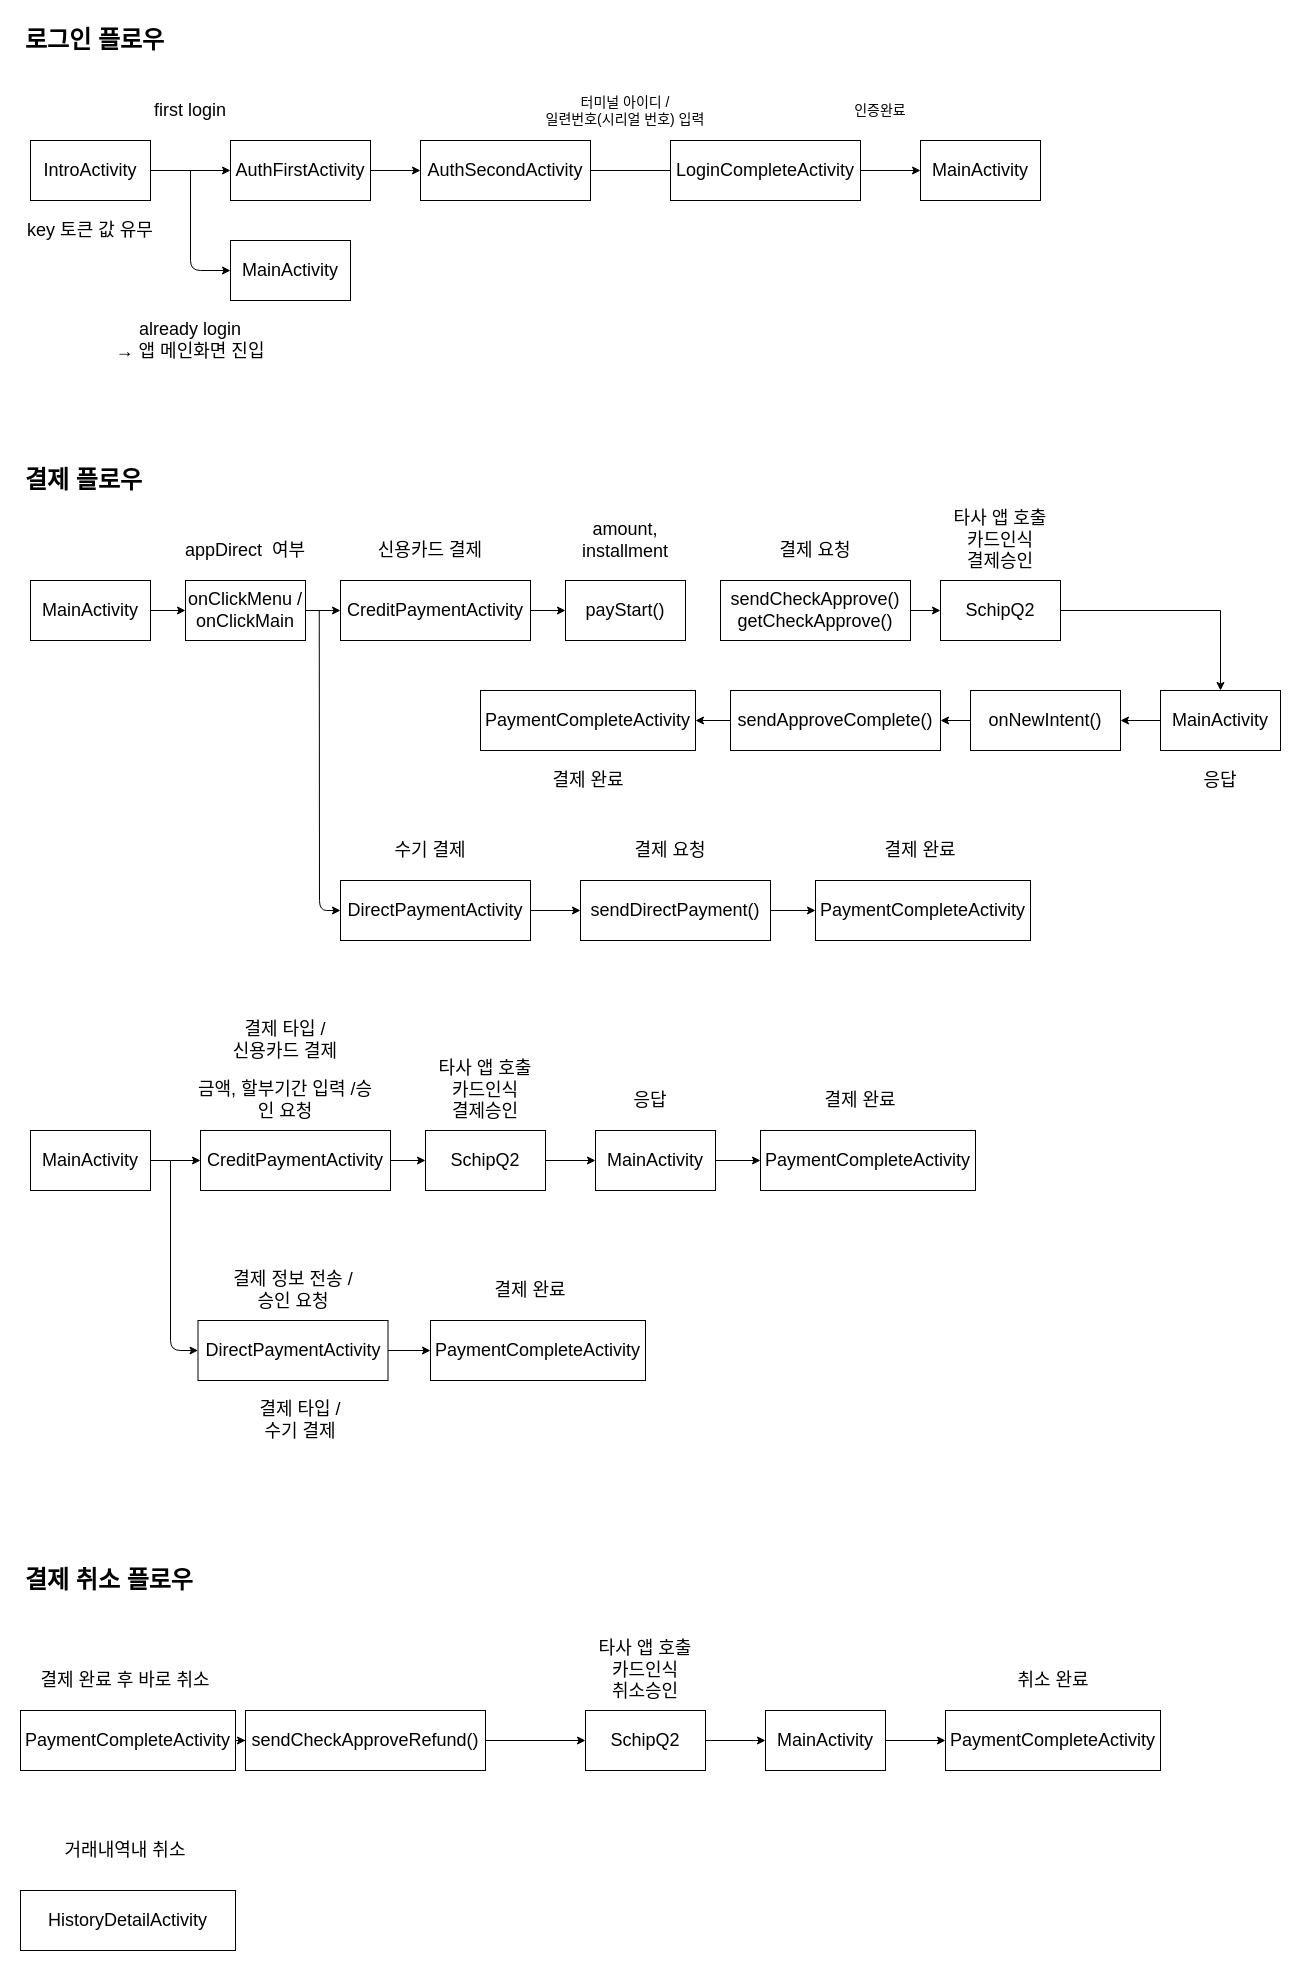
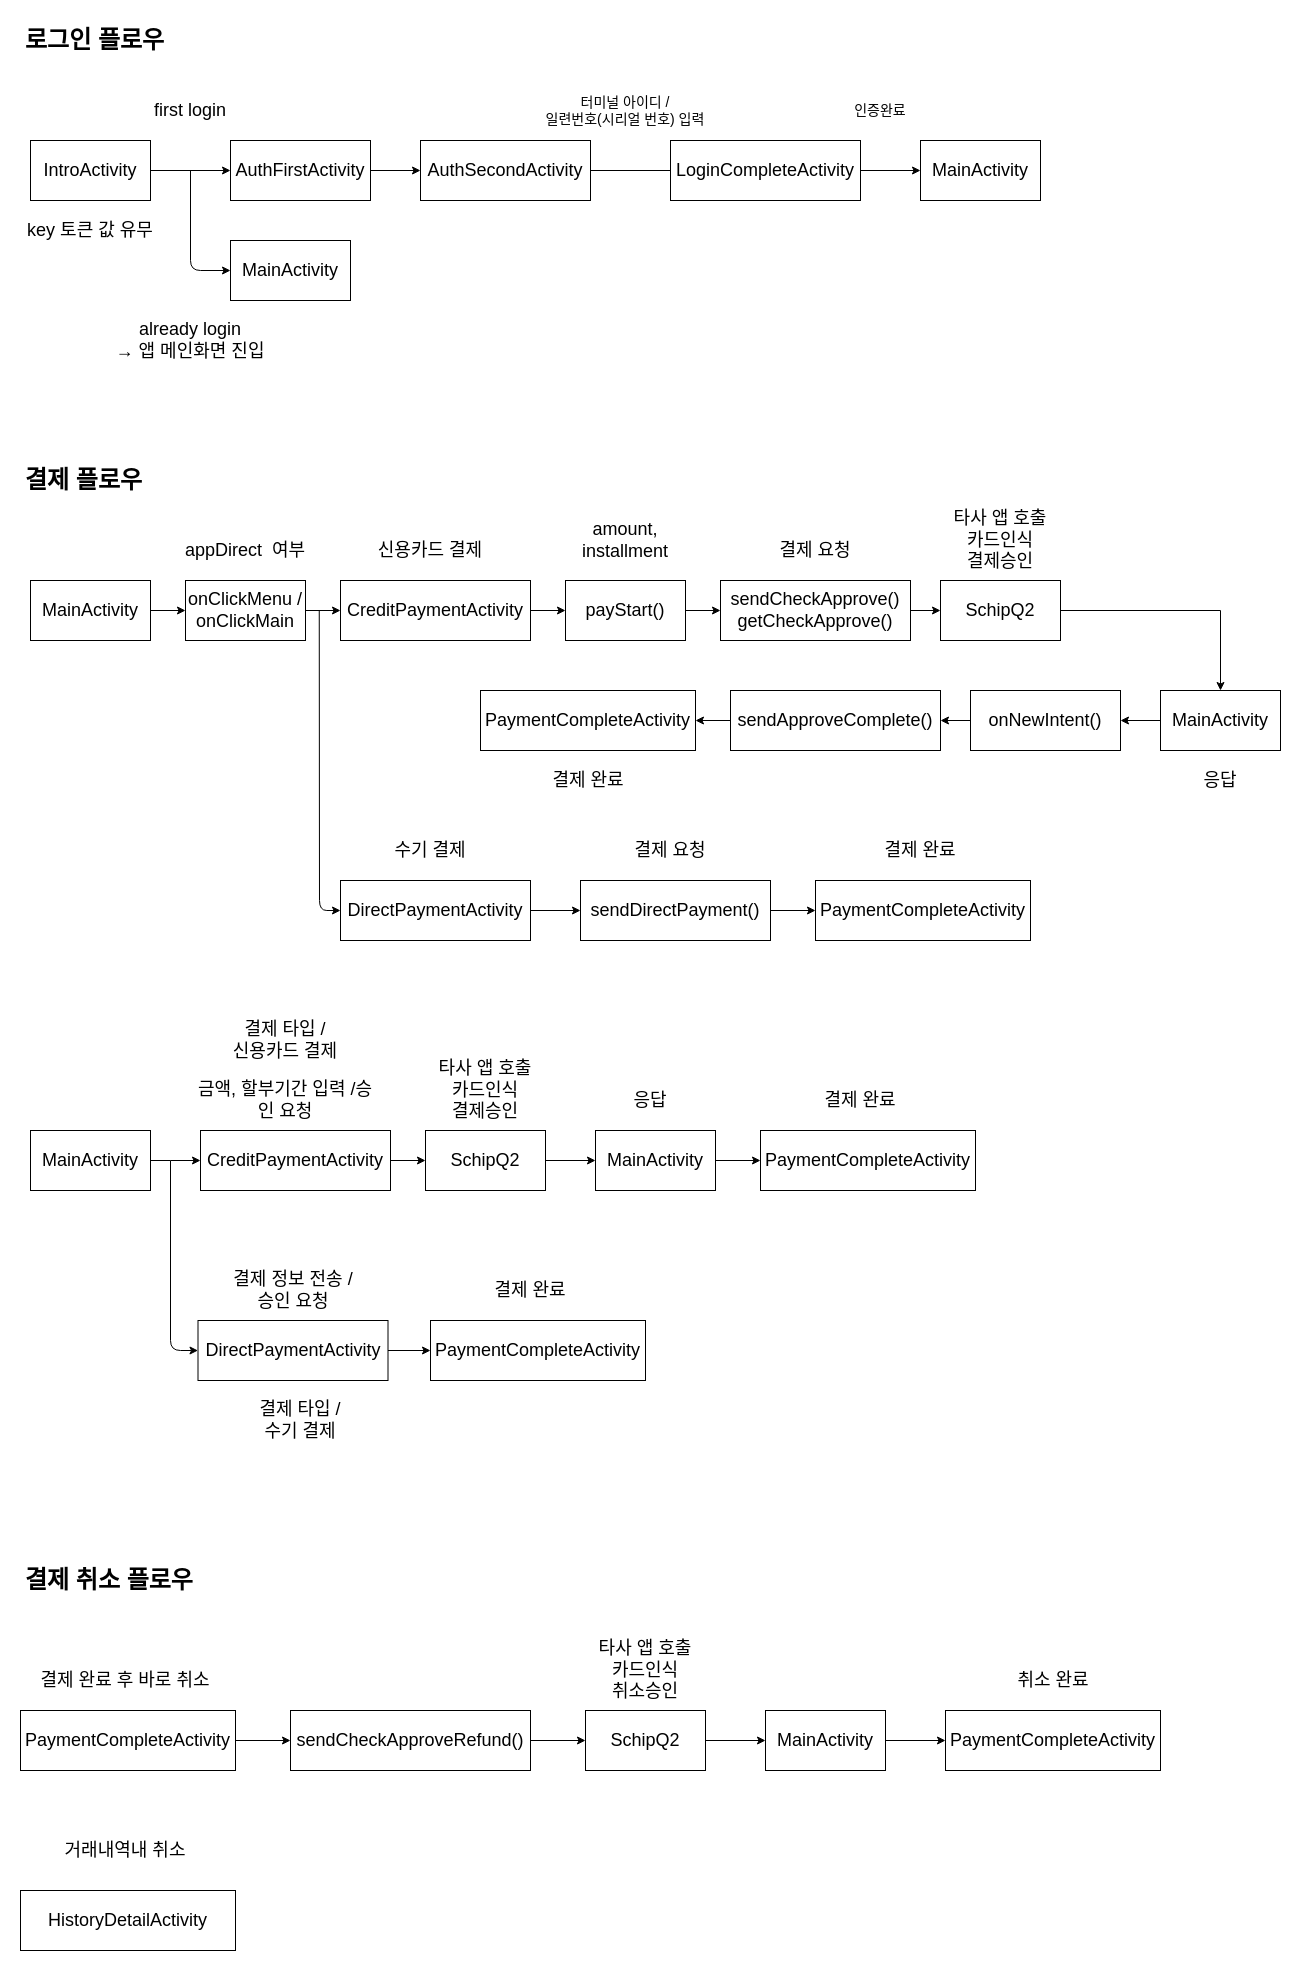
+ <mxCell id="31" value="" style="edgeStyle=orthogonalEdgeStyle;rounded=0;orthogonalLoop=1;jettySize=auto;html=1;" edge="1" parent="1" source="32" target="35"><mxGeometry relative="1" as="geometry" /></mxCell>
- <mxCell id="48" value="&lt;font style=&quot;font-size: 18px&quot;&gt;sendCheckApproveRefund()&lt;/font&gt;" style="rounded=0;whiteSpace=wrap;html=1;" parent="1" vertex="1"><mxGeometry x="245" y="1710" width="240" height="60" as="geometry" /></mxCell>
+ <mxCell id="48" value="&lt;font style=&quot;font-size: 18px&quot;&gt;sendCheckApproveRefund()&lt;/font&gt;" style="rounded=0;whiteSpace=wrap;html=1;" parent="1" vertex="1"><mxGeometry x="290" y="1710" width="240" height="60" as="geometry" /></mxCell>
